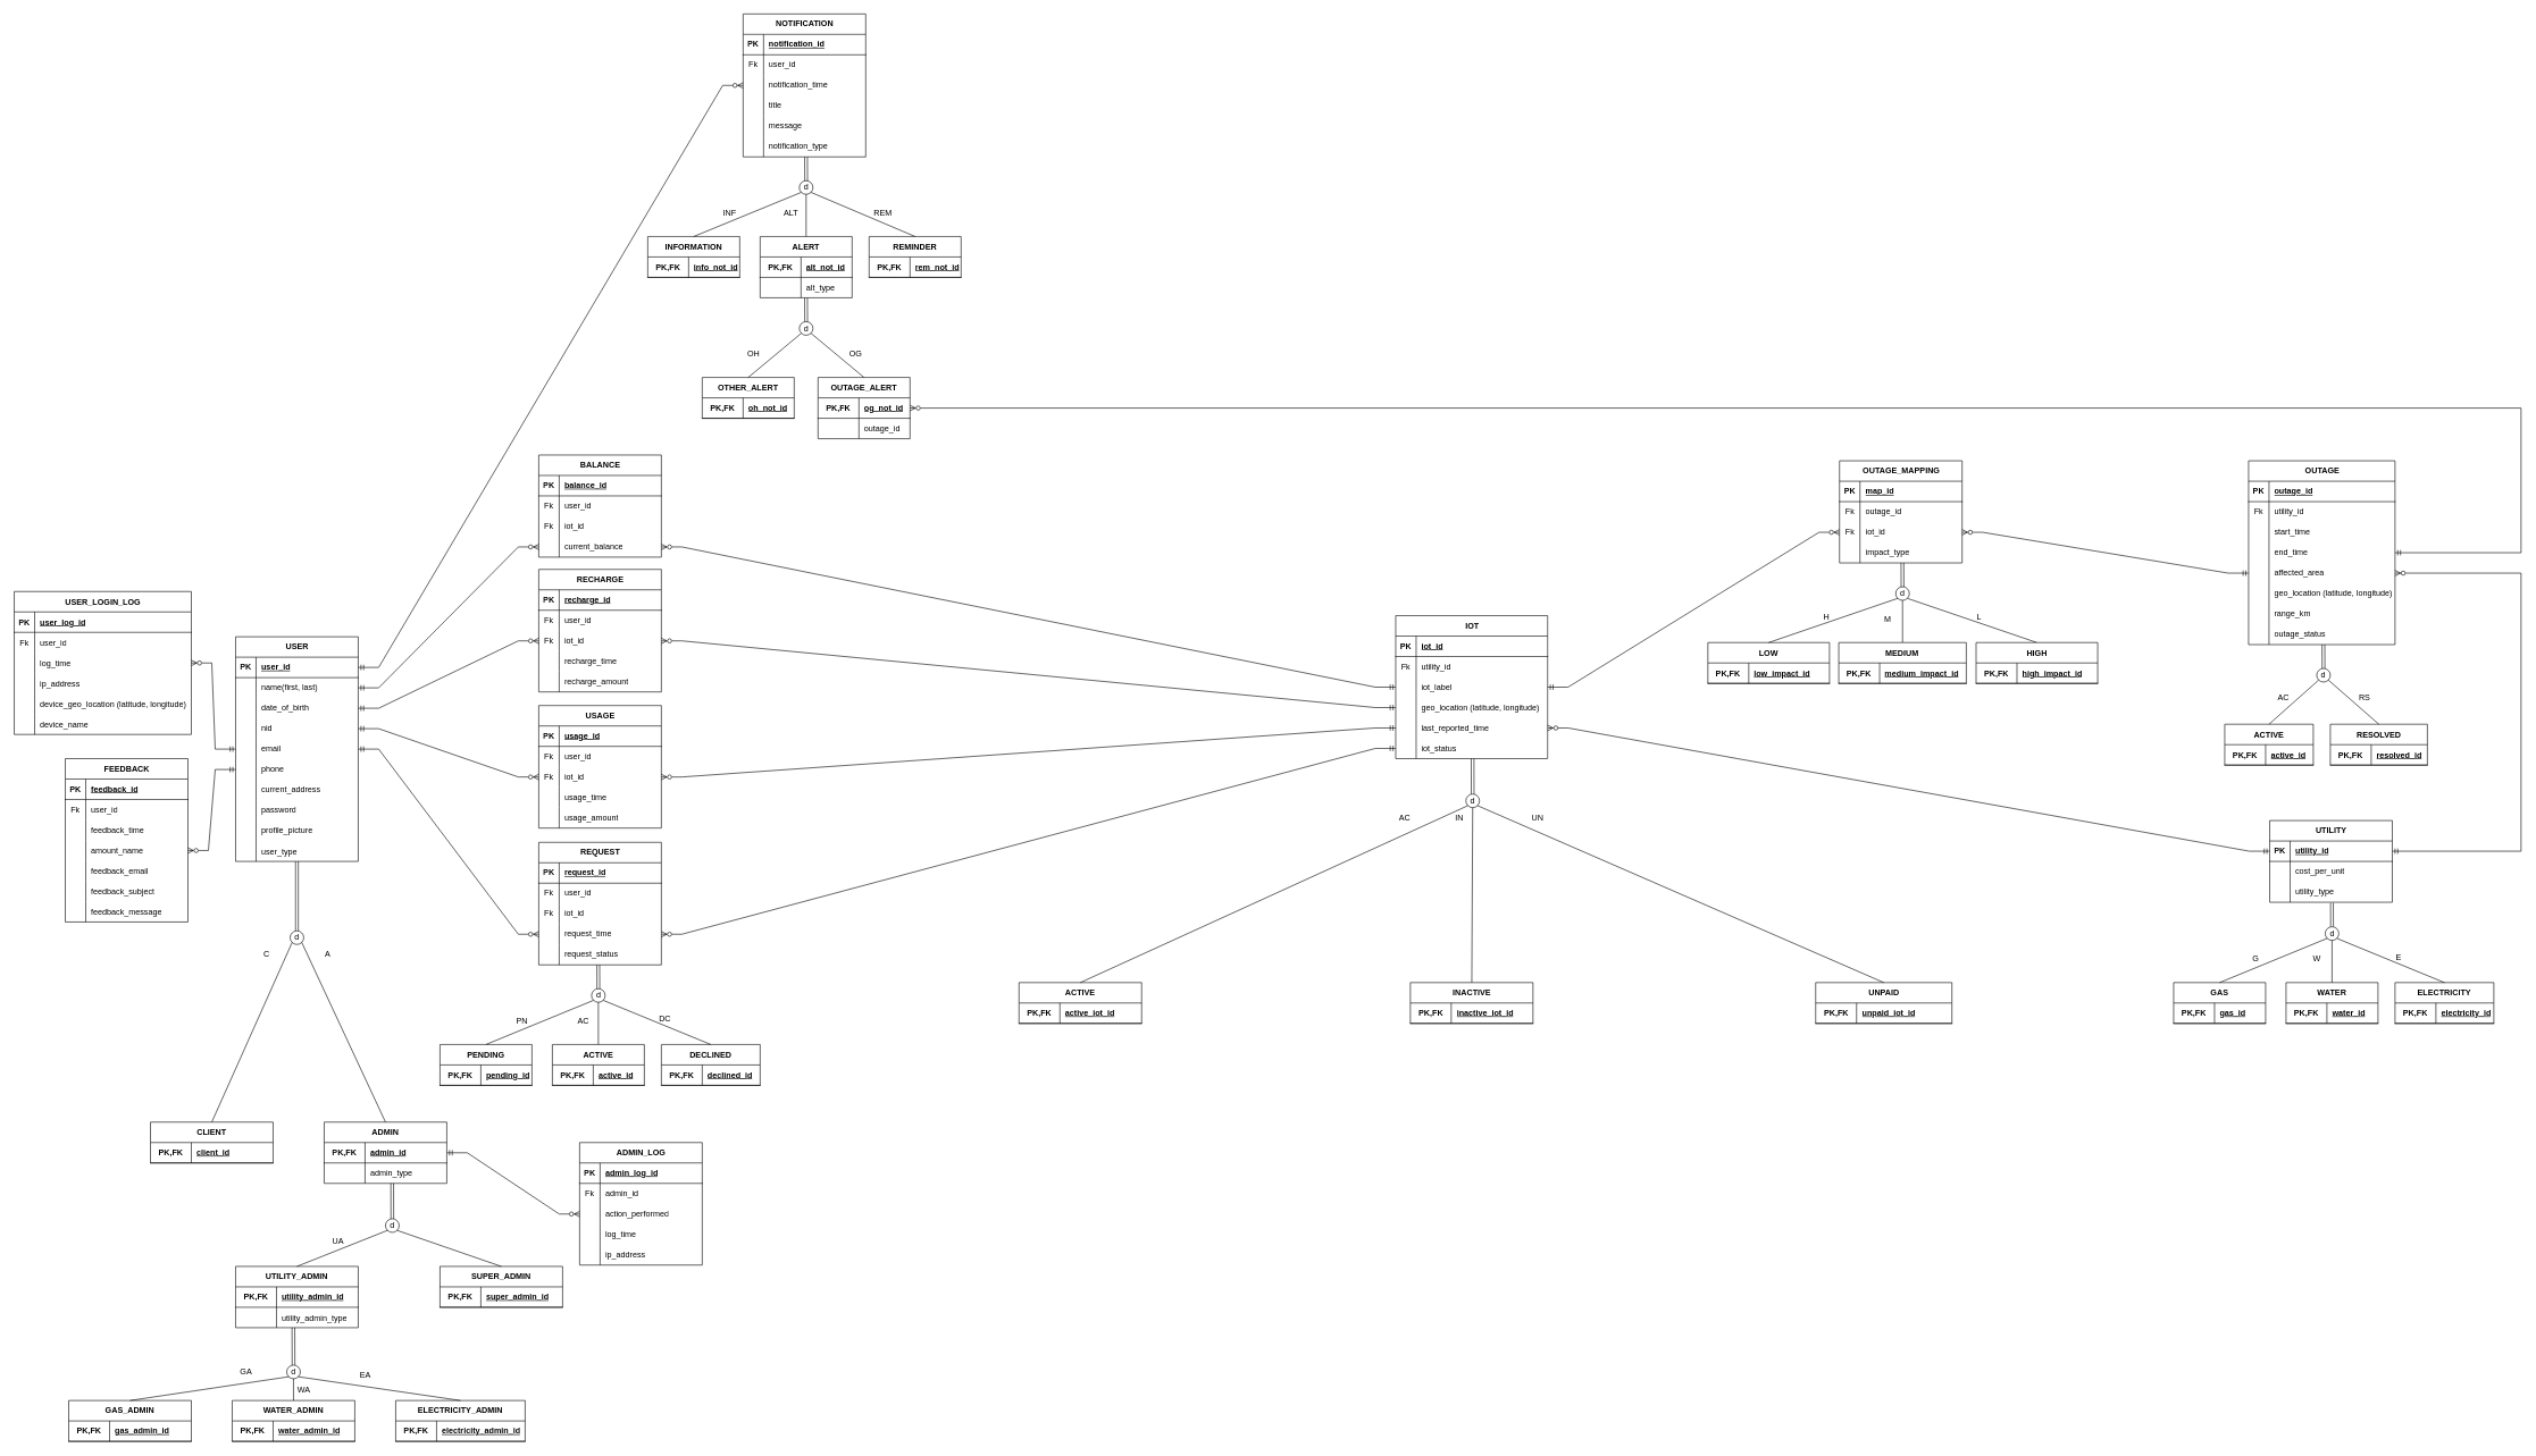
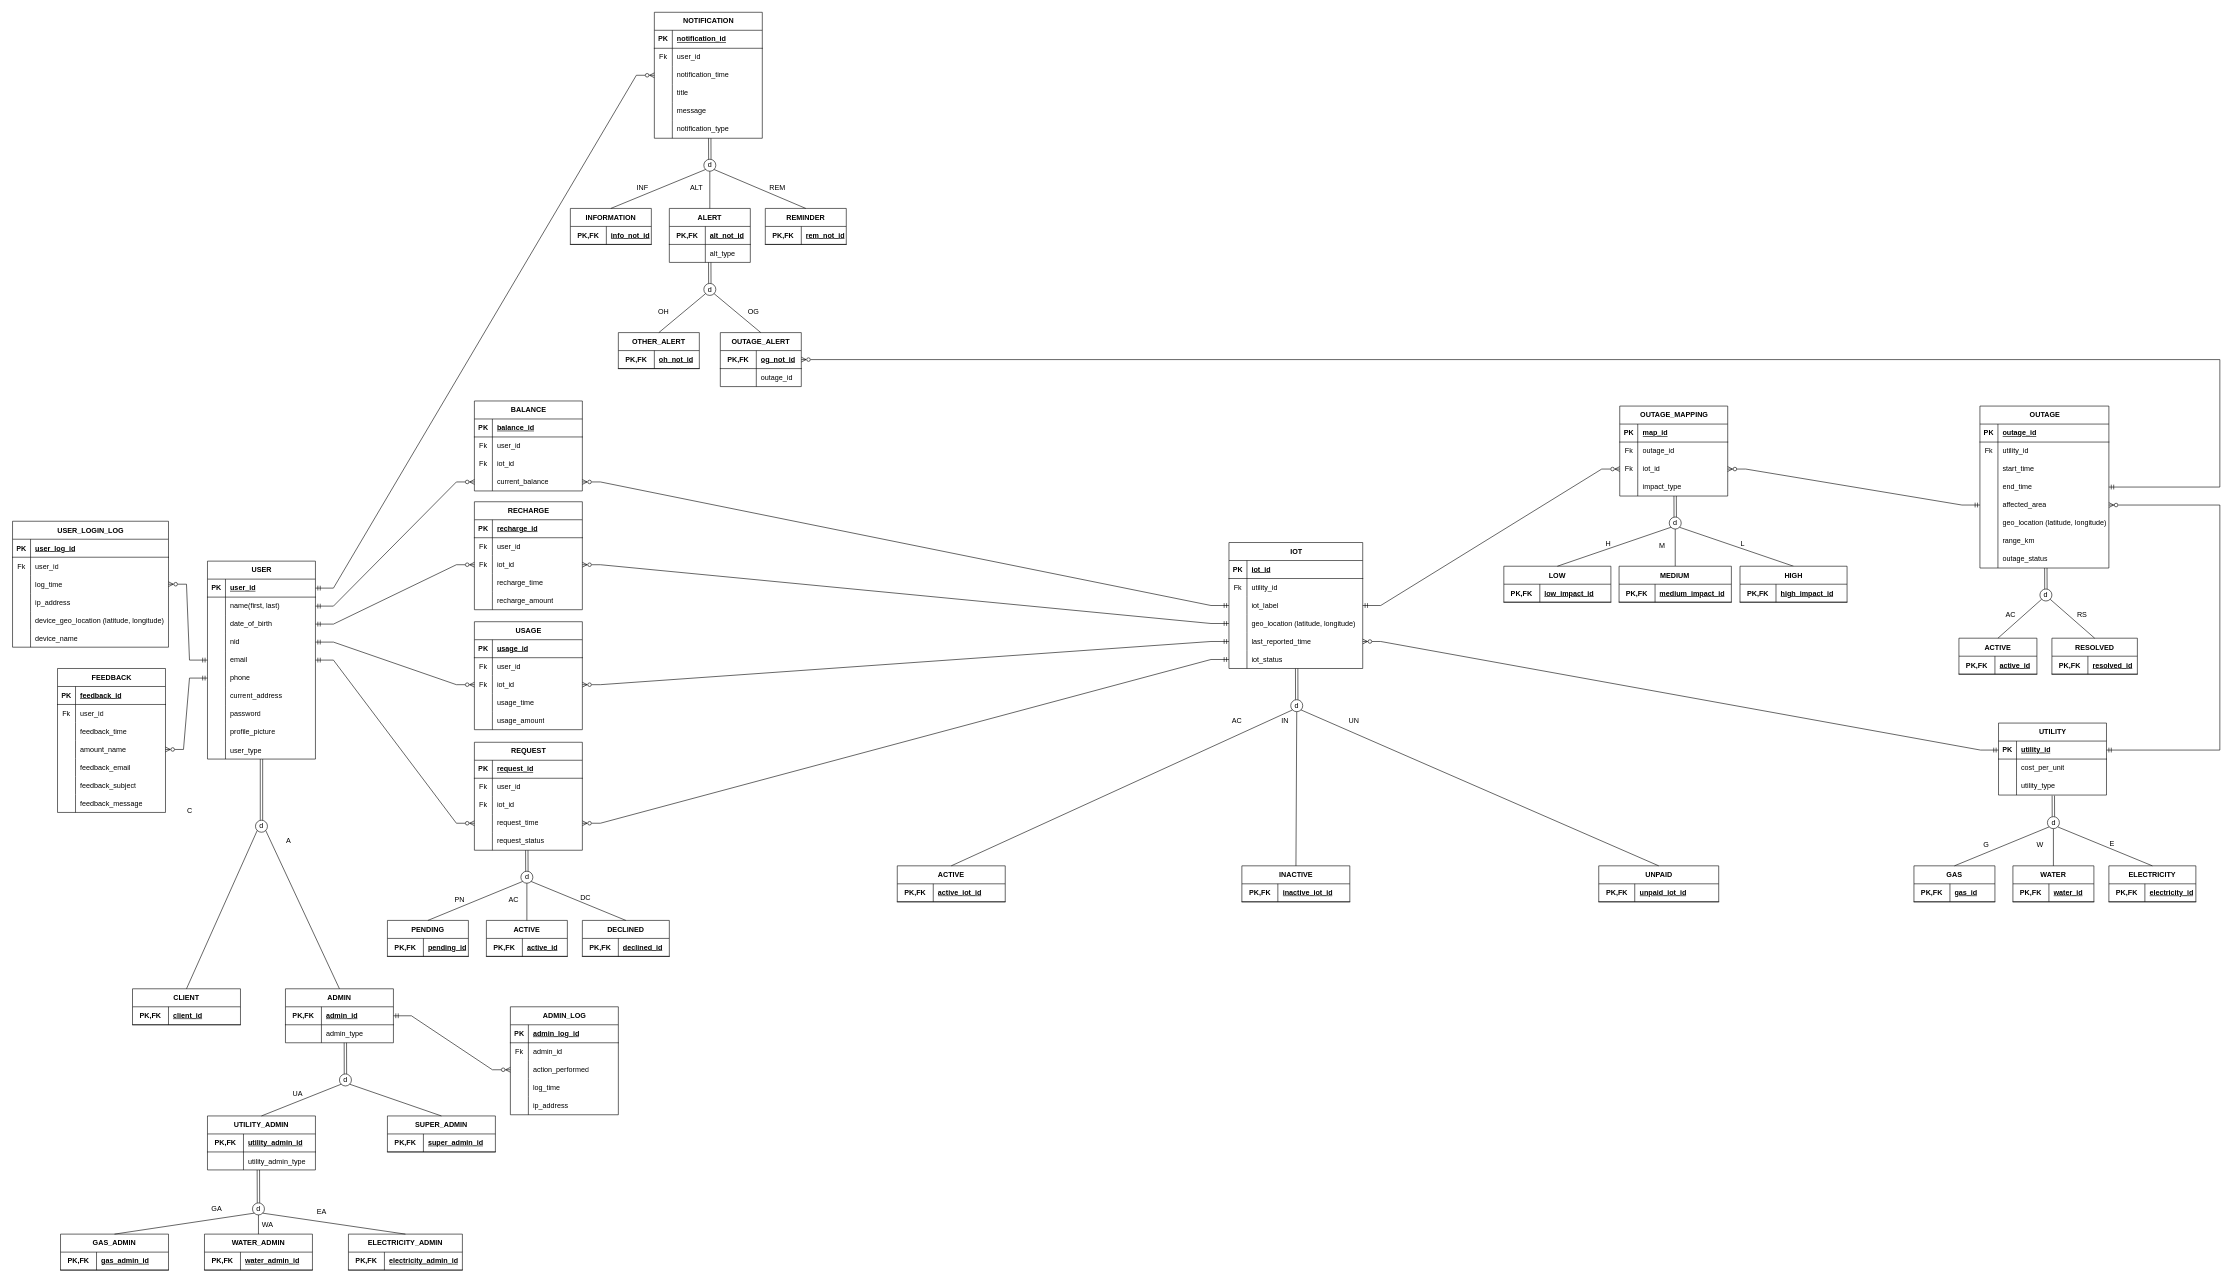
- <mxCell id="80" value="C" style="text;html=1;align=center;verticalAlign=middle;resizable=0;points=[];autosize=1;strokeColor=none;fillColor=none;" parent="1" vertex="1"><mxGeometry x="375" y="1387" width="30" height="30" as="geometry" /></mxCell>
+ <mxCell id="80" value="C" style="text;html=1;align=center;verticalAlign=middle;resizable=0;points=[];autosize=1;strokeColor=none;fillColor=none;" parent="1" vertex="1"><mxGeometry x="300" y="1337" width="30" height="30" as="geometry" /></mxCell>
